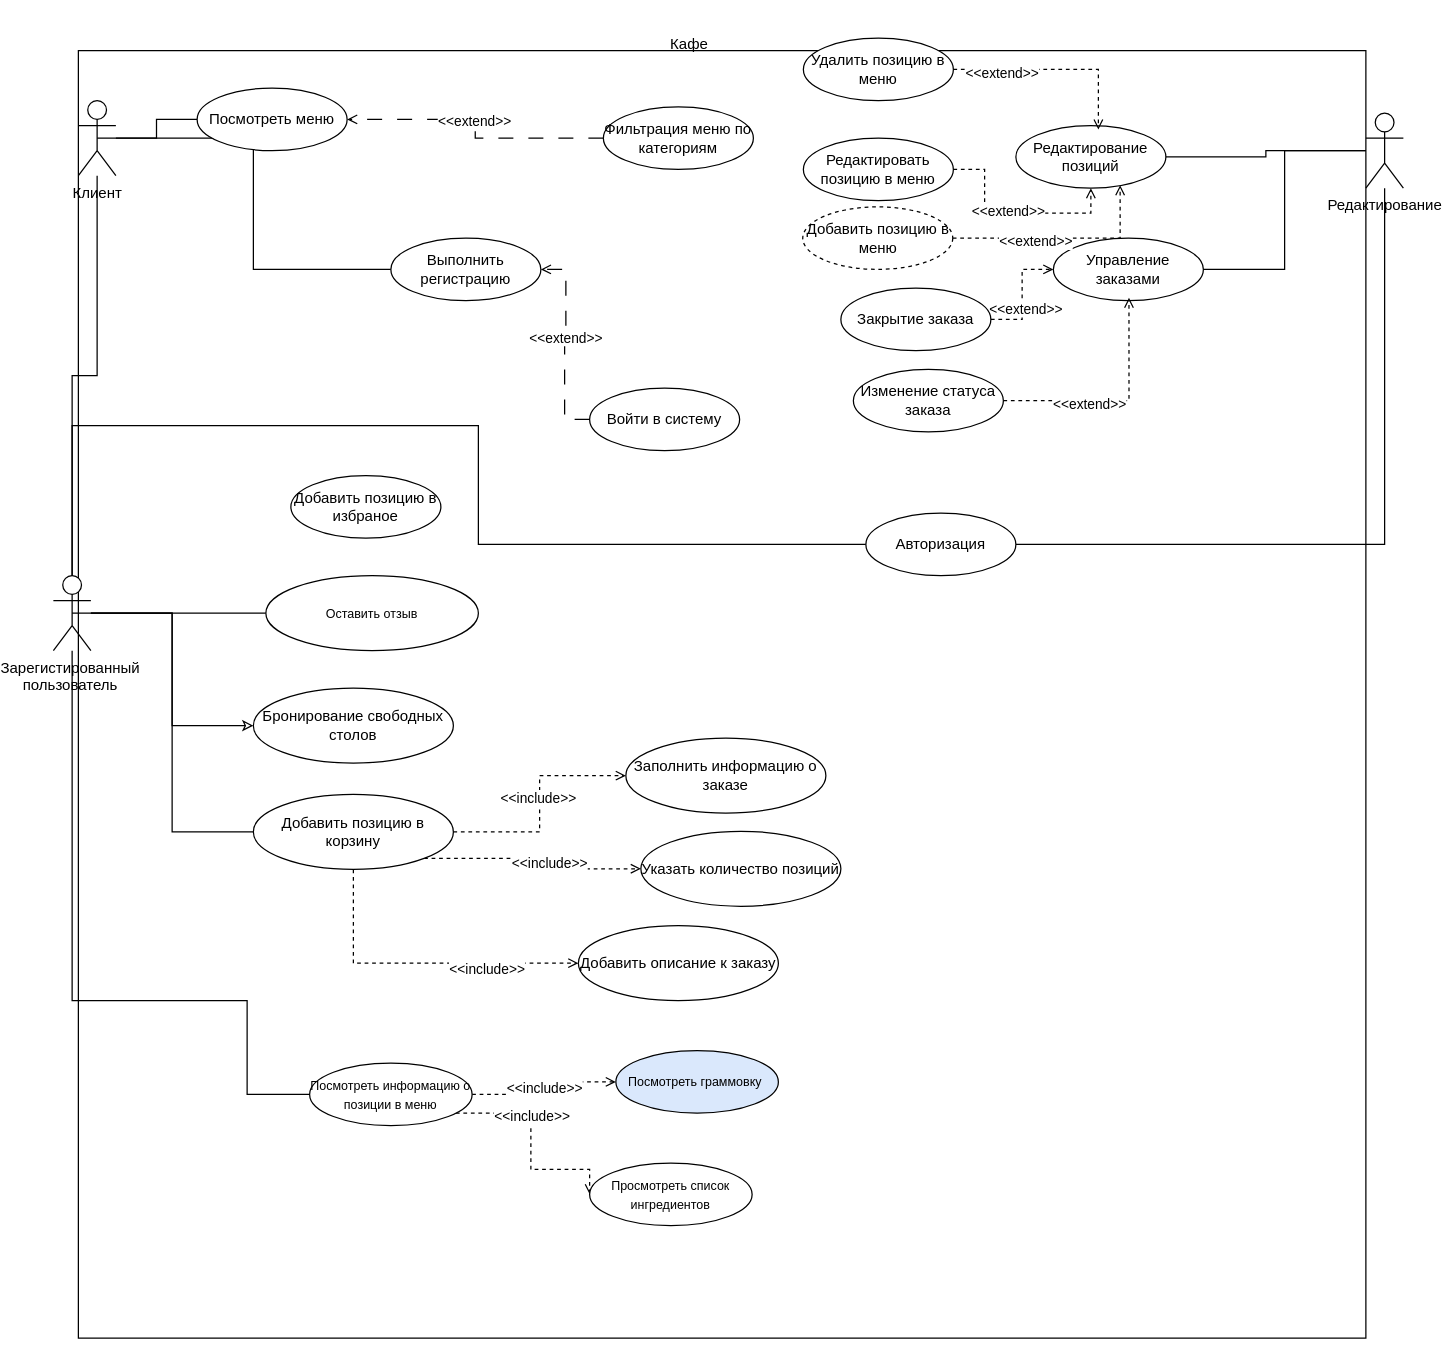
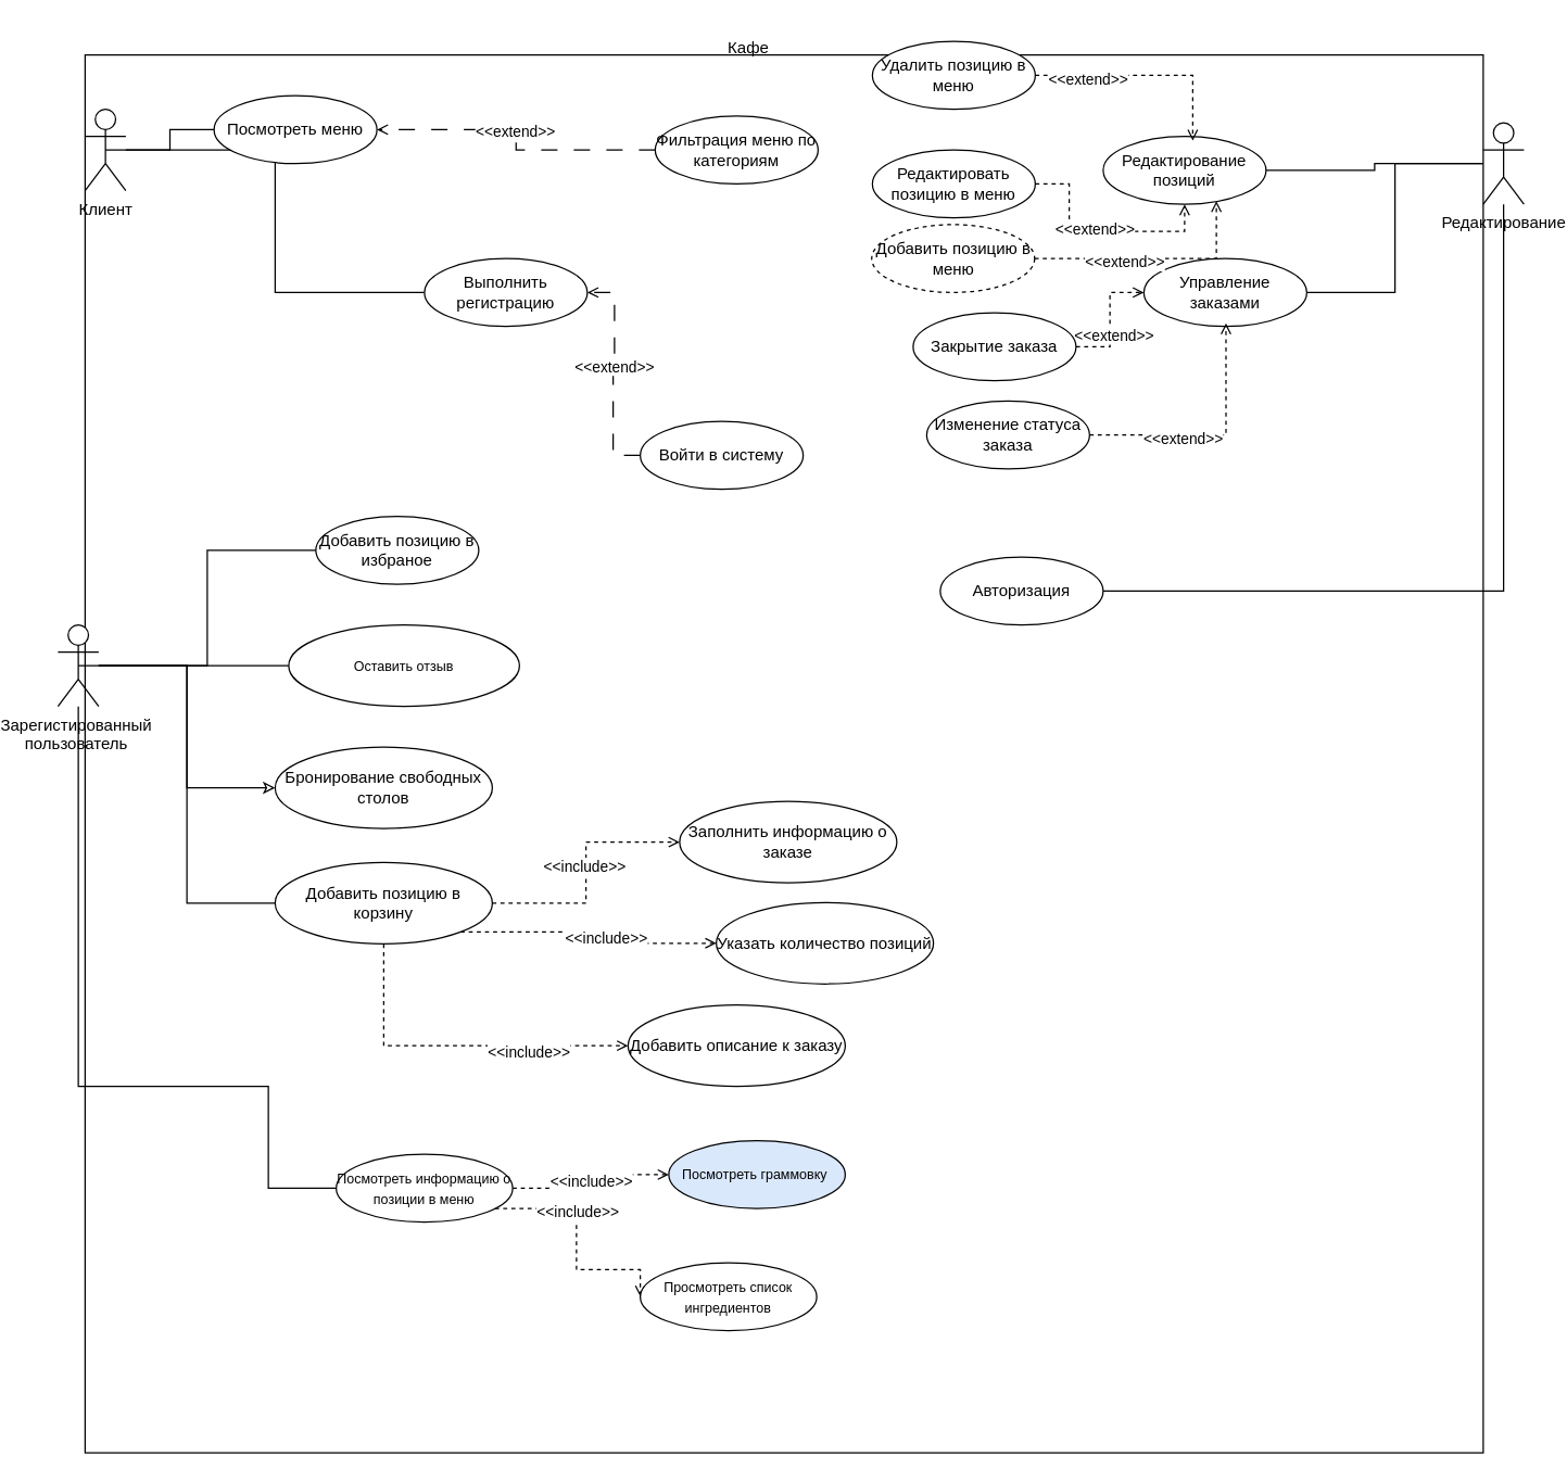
- <mxCell id="4" style="edgeStyle=orthogonalEdgeStyle;rounded=0;orthogonalLoop=1;jettySize=auto;html=1;endArrow=none;endFill=0;" parent="1" source="9" target="13" edge="1"><mxGeometry relative="1" as="geometry" /></mxCell>
+ <mxCell id="4" style="edgeStyle=orthogonalEdgeStyle;rounded=0;orthogonalLoop=1;jettySize=auto;html=1;entryX=0;entryY=0.5;entryDx=0;entryDy=0;endArrow=none;endFill=0;" parent="1" source="9" target="33" edge="1"><mxGeometry relative="1" as="geometry" /></mxCell>
- <mxCell id="8" style="edgeStyle=orthogonalEdgeStyle;rounded=0;orthogonalLoop=1;jettySize=auto;html=1;endArrow=none;endFill=0;" parent="1" source="9" target="57" edge="1"><mxGeometry relative="1" as="geometry"><Array as="points"><mxPoint x="35" y="340" /><mxPoint x="360" y="340" /><mxPoint x="360" y="435" /></Array></mxGeometry></mxCell>
- <mxCell id="43" value="&lt;span data-end=&quot;685&quot; data-start=&quot;660&quot;&gt; Указать количество позиций&lt;/span&gt;" style="ellipse;whiteSpace=wrap;html=1;" parent="1" vertex="1"><mxGeometry x="490" y="664.5" width="160" height="60" as="geometry" /></mxCell>
+ <mxCell id="43" value="&lt;span data-end=&quot;685&quot; data-start=&quot;660&quot;&gt; Указать количество позиций&lt;/span&gt;" style="ellipse;whiteSpace=wrap;html=1;" parent="1" vertex="1"><mxGeometry x="505" y="664.5" width="160" height="60" as="geometry" /></mxCell>
